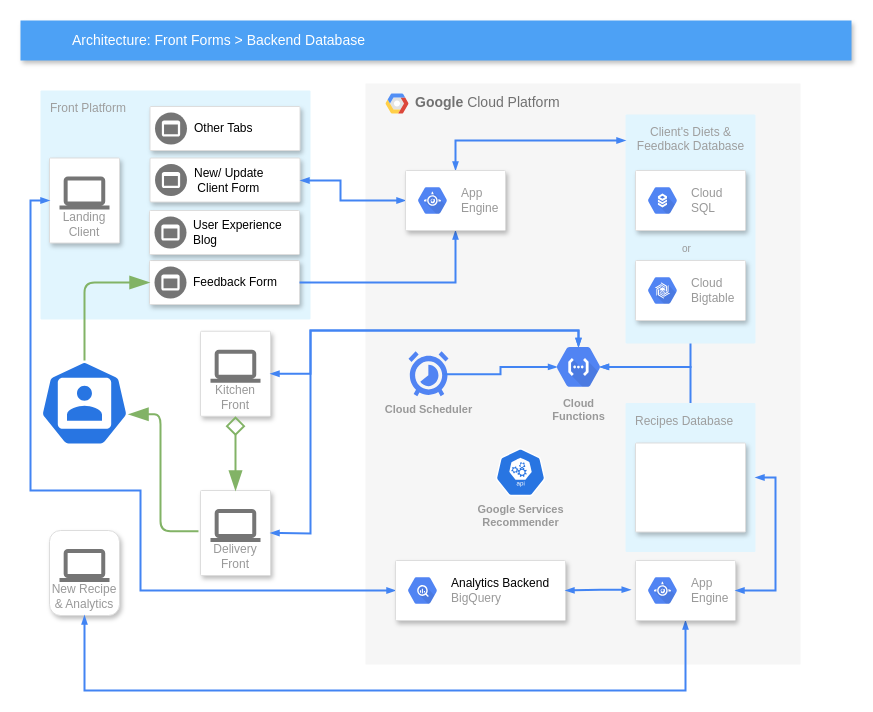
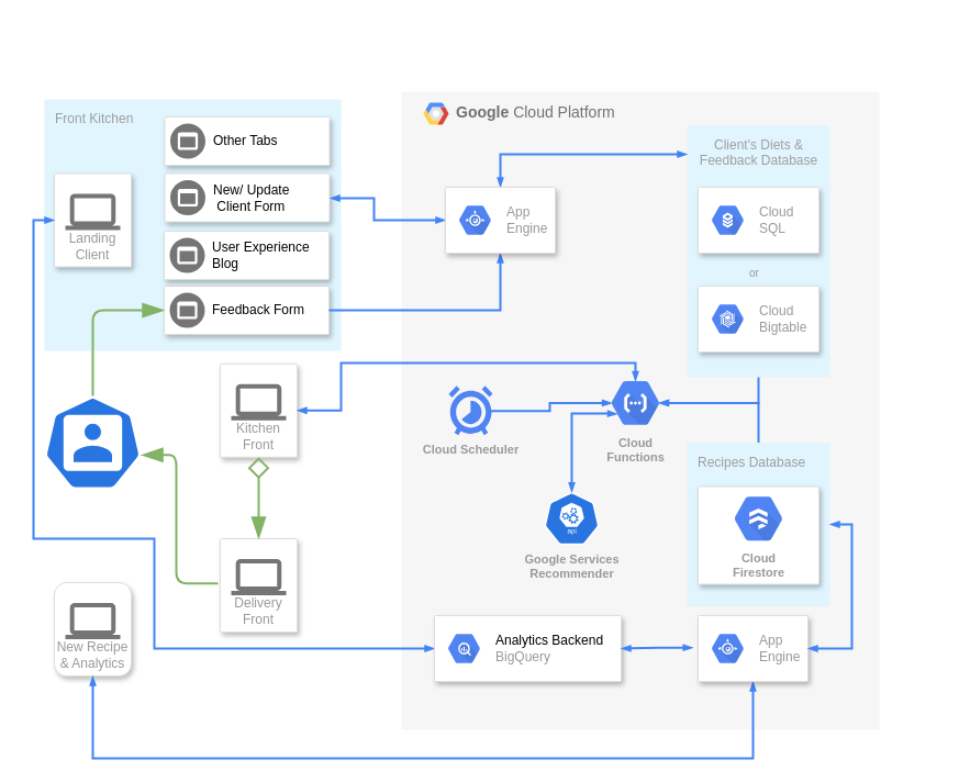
- <mxCell id="4" value="Architecture: Front Forms &amp;gt; Backend Database" style="fillColor=#4DA1F5;strokeColor=none;shadow=1;gradientColor=none;fontSize=14;align=left;spacingLeft=50;fontColor=#ffffff;html=1;" parent="1" vertex="1"><mxGeometry x="20" y="20" width="831" height="40" as="geometry" /></mxCell>
- <mxCell id="2" value="Front Platform" style="rounded=1;absoluteArcSize=1;arcSize=2;html=1;strokeColor=none;gradientColor=none;shadow=0;dashed=0;strokeColor=none;fontSize=12;fontColor=#9E9E9E;align=left;verticalAlign=top;spacing=10;spacingTop=-4;fillColor=#E1F5FE;" vertex="1" parent="1"><mxGeometry x="40" y="90" width="270" height="229" as="geometry" /></mxCell>
+ <mxCell id="2" value="Front Kitchen" style="rounded=1;absoluteArcSize=1;arcSize=2;html=1;strokeColor=none;gradientColor=none;shadow=0;dashed=0;strokeColor=none;fontSize=12;fontColor=#9E9E9E;align=left;verticalAlign=top;spacing=10;spacingTop=-4;fillColor=#E1F5FE;" vertex="1" parent="1"><mxGeometry x="40" y="90" width="270" height="229" as="geometry" /></mxCell>
+ <mxCell id="49" style="edgeStyle=orthogonalEdgeStyle;rounded=0;html=1;labelBackgroundColor=none;startArrow=blockThin;startFill=1;endArrow=blockThin;endFill=1;jettySize=auto;orthogonalLoop=1;strokeColor=#4284F3;strokeWidth=2;fontSize=10;fontColor=#999999;align=center;dashed=0;endSize=4;startSize=4;exitX=0.5;exitY=0;exitDx=0;exitDy=0;exitPerimeter=0;entryX=0.25;entryY=0.67;entryDx=0;entryDy=0;entryPerimeter=0;" edge="1" parent="1" source="45" target="32"><mxGeometry relative="1" as="geometry"><Array as="points"><mxPoint x="520" y="376" /><mxPoint x="550" y="376" /></Array><mxPoint x="485" y="383" as="sourcePoint" /><mxPoint x="566.55" y="383.25" as="targetPoint" /></mxGeometry></mxCell>
- <mxCell id="14" style="edgeStyle=orthogonalEdgeStyle;rounded=0;html=1;labelBackgroundColor=none;startArrow=blockThin;startFill=1;endArrow=blockThin;endFill=1;jettySize=auto;orthogonalLoop=1;strokeColor=#4284F3;strokeWidth=2;fontSize=10;fontColor=#999999;align=center;dashed=0;endSize=4;startSize=4;exitX=1;exitY=0.5;exitDx=0;exitDy=0;entryX=0.5;entryY=0.16;entryDx=0;entryDy=0;entryPerimeter=0;" edge="1" parent="1" source="11" target="32"><mxGeometry relative="1" as="geometry"><Array as="points"><mxPoint x="280" y="533" /><mxPoint x="310" y="533" /><mxPoint x="310" y="330" /><mxPoint x="563" y="330" /></Array><mxPoint x="280" y="442.5" as="sourcePoint" /><mxPoint x="573" y="348.04" as="targetPoint" /></mxGeometry></mxCell>
+ <mxCell id="42" value="Cloud&#10;Firestore" style="sketch=0;html=1;fillColor=#5184F3;strokeColor=none;verticalAlign=top;labelPosition=center;verticalLabelPosition=bottom;align=center;spacingTop=-6;fontSize=11;fontStyle=1;fontColor=#999999;shape=mxgraph.gcp2.hexIcon;prIcon=cloud_firestore" vertex="1" parent="1"><mxGeometry x="657" y="442.5" width="66" height="58.5" as="geometry" /></mxCell>
